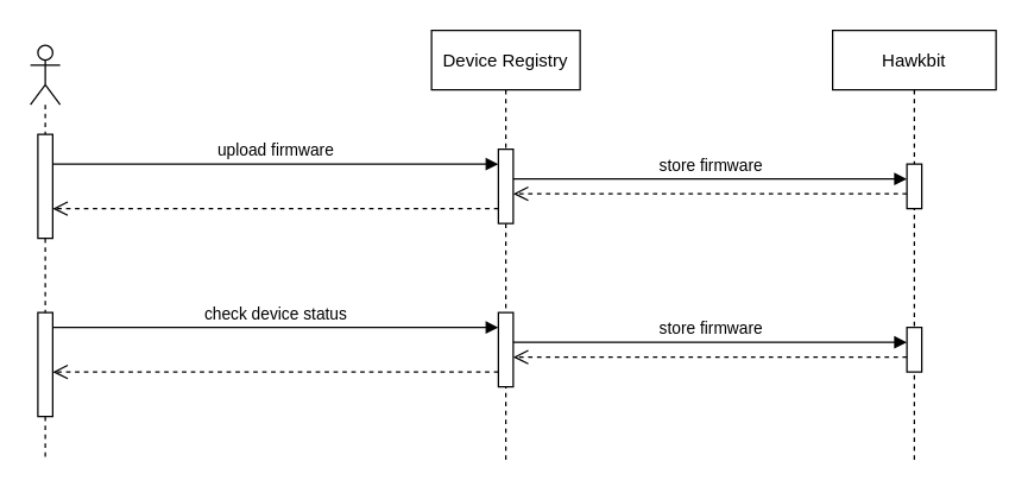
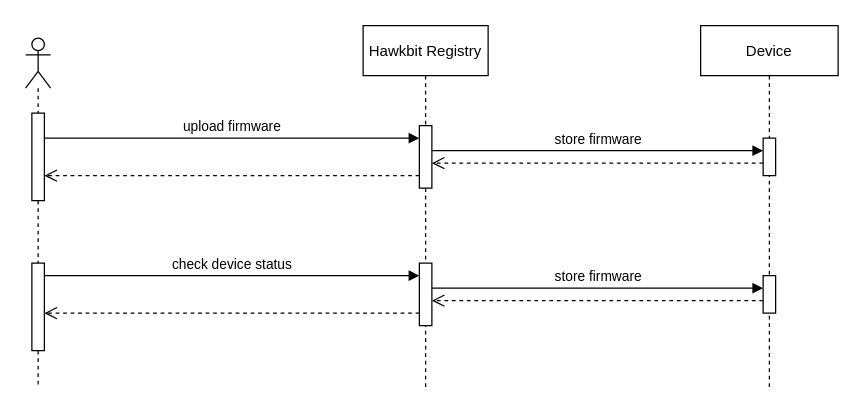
- <mxCell id="2" value="Device Registry" style="shape=umlLifeline;perimeter=lifelinePerimeter;container=1;collapsible=0;recursiveResize=0;rounded=0;shadow=0;strokeWidth=1;" parent="1" vertex="1"><mxGeometry x="290" y="20" width="100" height="290" as="geometry" /></mxCell>
+ <mxCell id="2" value="Hawkbit Registry" style="shape=umlLifeline;perimeter=lifelinePerimeter;container=1;collapsible=0;recursiveResize=0;rounded=0;shadow=0;strokeWidth=1;" parent="1" vertex="1"><mxGeometry x="290" y="20" width="100" height="290" as="geometry" /></mxCell>
- <mxCell id="5" value="Hawkbit" style="shape=umlLifeline;perimeter=lifelinePerimeter;container=1;collapsible=0;recursiveResize=0;rounded=0;shadow=0;strokeWidth=1;" parent="1" vertex="1"><mxGeometry x="560" y="20" width="110" height="290" as="geometry" /></mxCell>
+ <mxCell id="5" value="Device" style="shape=umlLifeline;perimeter=lifelinePerimeter;container=1;collapsible=0;recursiveResize=0;rounded=0;shadow=0;strokeWidth=1;" parent="1" vertex="1"><mxGeometry x="560" y="20" width="110" height="290" as="geometry" /></mxCell>
